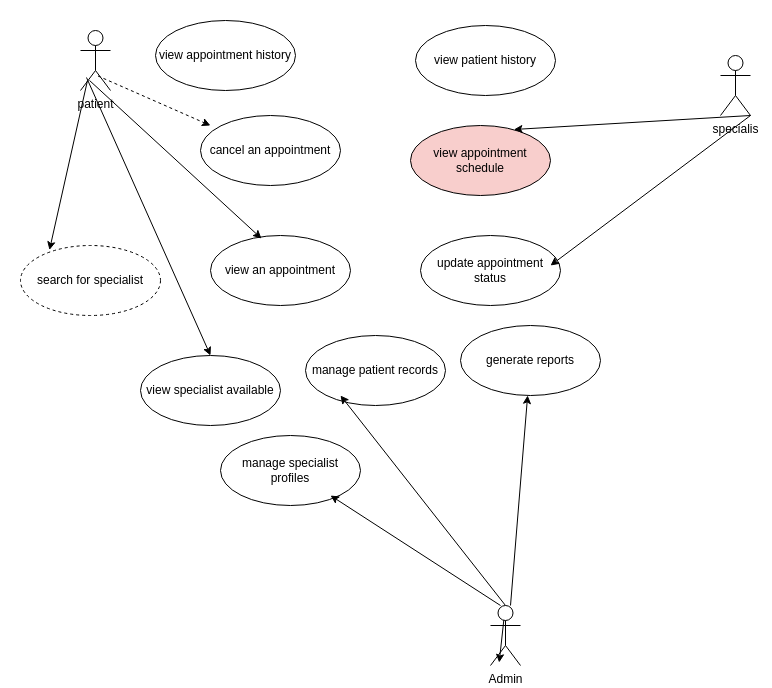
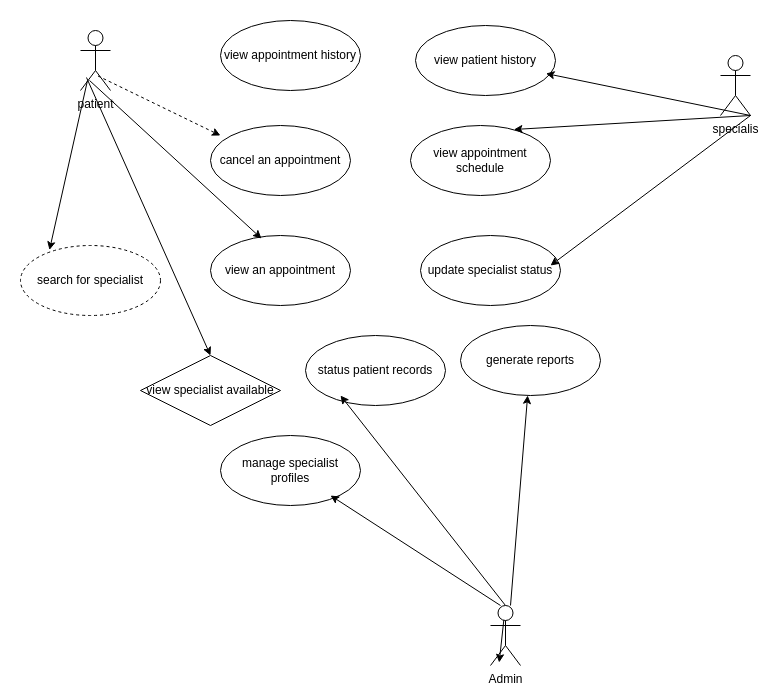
- <mxCell id="2" value="view appointment history" style="ellipse;whiteSpace=wrap;html=1;" parent="1" vertex="1"><mxGeometry x="155" y="20" width="140" height="70" as="geometry" /></mxCell>
+ <mxCell id="2" value="view appointment history" style="ellipse;whiteSpace=wrap;html=1;" parent="1" vertex="1"><mxGeometry x="220" y="20" width="140" height="70" as="geometry" /></mxCell>
+ <mxCell id="21" value="" style="endArrow=classic;html=1;rounded=0;entryX=0.932;entryY=0.686;entryDx=0;entryDy=0;exitX=1;exitY=1;exitDx=0;exitDy=0;exitPerimeter=0;entryPerimeter=0;" edge="1" parent="1" source="12" target="13"><mxGeometry width="50" height="50" relative="1" as="geometry"><mxPoint x="340" y="-33" as="sourcePoint" /><mxPoint x="464" y="245" as="targetPoint" /></mxGeometry></mxCell>
- <mxCell id="4" value="cancel an appointment" style="ellipse;whiteSpace=wrap;html=1;" parent="1" vertex="1"><mxGeometry x="200" y="115" width="140" height="70" as="geometry" /></mxCell>
+ <mxCell id="4" value="cancel an appointment" style="ellipse;whiteSpace=wrap;html=1;" parent="1" vertex="1"><mxGeometry x="210" y="125" width="140" height="70" as="geometry" /></mxCell>
- <mxCell id="14" value="view appointment schedule" style="ellipse;whiteSpace=wrap;html=1;fillColor=#f8cecc;" parent="1" vertex="1"><mxGeometry x="410" y="125" width="140" height="70" as="geometry" /></mxCell>
+ <mxCell id="14" value="view appointment schedule" style="ellipse;whiteSpace=wrap;html=1;" parent="1" vertex="1"><mxGeometry x="410" y="125" width="140" height="70" as="geometry" /></mxCell>
- <mxCell id="15" value="update appointment status" style="ellipse;whiteSpace=wrap;html=1;" parent="1" vertex="1"><mxGeometry x="420" y="235" width="140" height="70" as="geometry" /></mxCell>
+ <mxCell id="15" value="update specialist status" style="ellipse;whiteSpace=wrap;html=1;" parent="1" vertex="1"><mxGeometry x="420" y="235" width="140" height="70" as="geometry" /></mxCell>
- <mxCell id="19" value="manage patient records" style="ellipse;whiteSpace=wrap;html=1;" parent="1" vertex="1"><mxGeometry x="305" y="335" width="140" height="70" as="geometry" /></mxCell>
+ <mxCell id="19" value="status patient records" style="ellipse;whiteSpace=wrap;html=1;" parent="1" vertex="1"><mxGeometry x="305" y="335" width="140" height="70" as="geometry" /></mxCell>
- <mxCell id="5" value="view specialist available" style="ellipse;whiteSpace=wrap;html=1;" parent="1" vertex="1"><mxGeometry x="140" y="355" width="140" height="70" as="geometry" /></mxCell>
+ <mxCell id="5" value="view specialist available" style="rhombus;whiteSpace=wrap;html=1;" parent="1" vertex="1"><mxGeometry x="140" y="355" width="140" height="70" as="geometry" /></mxCell>
